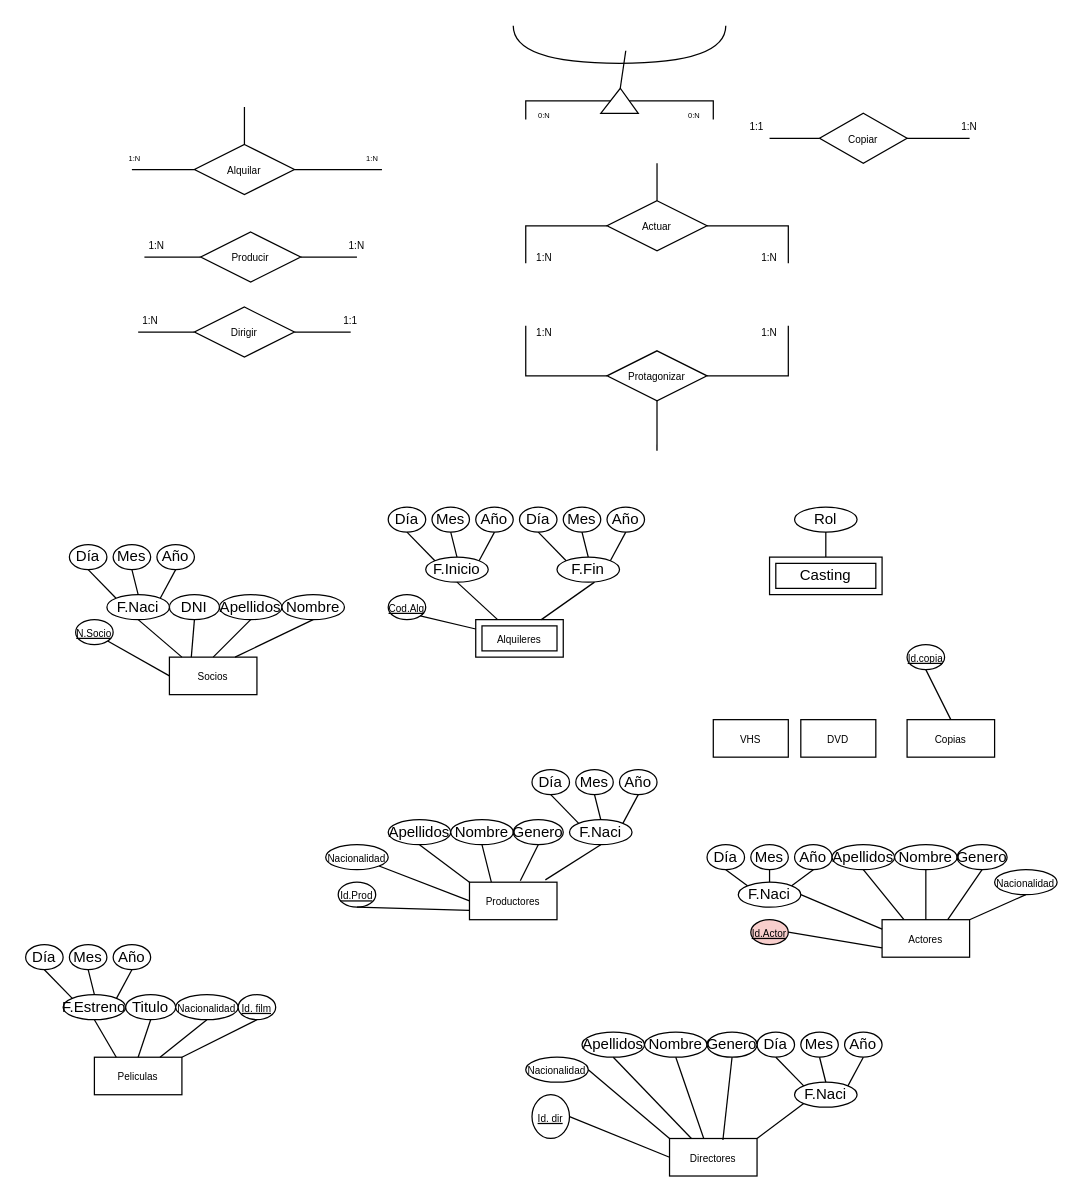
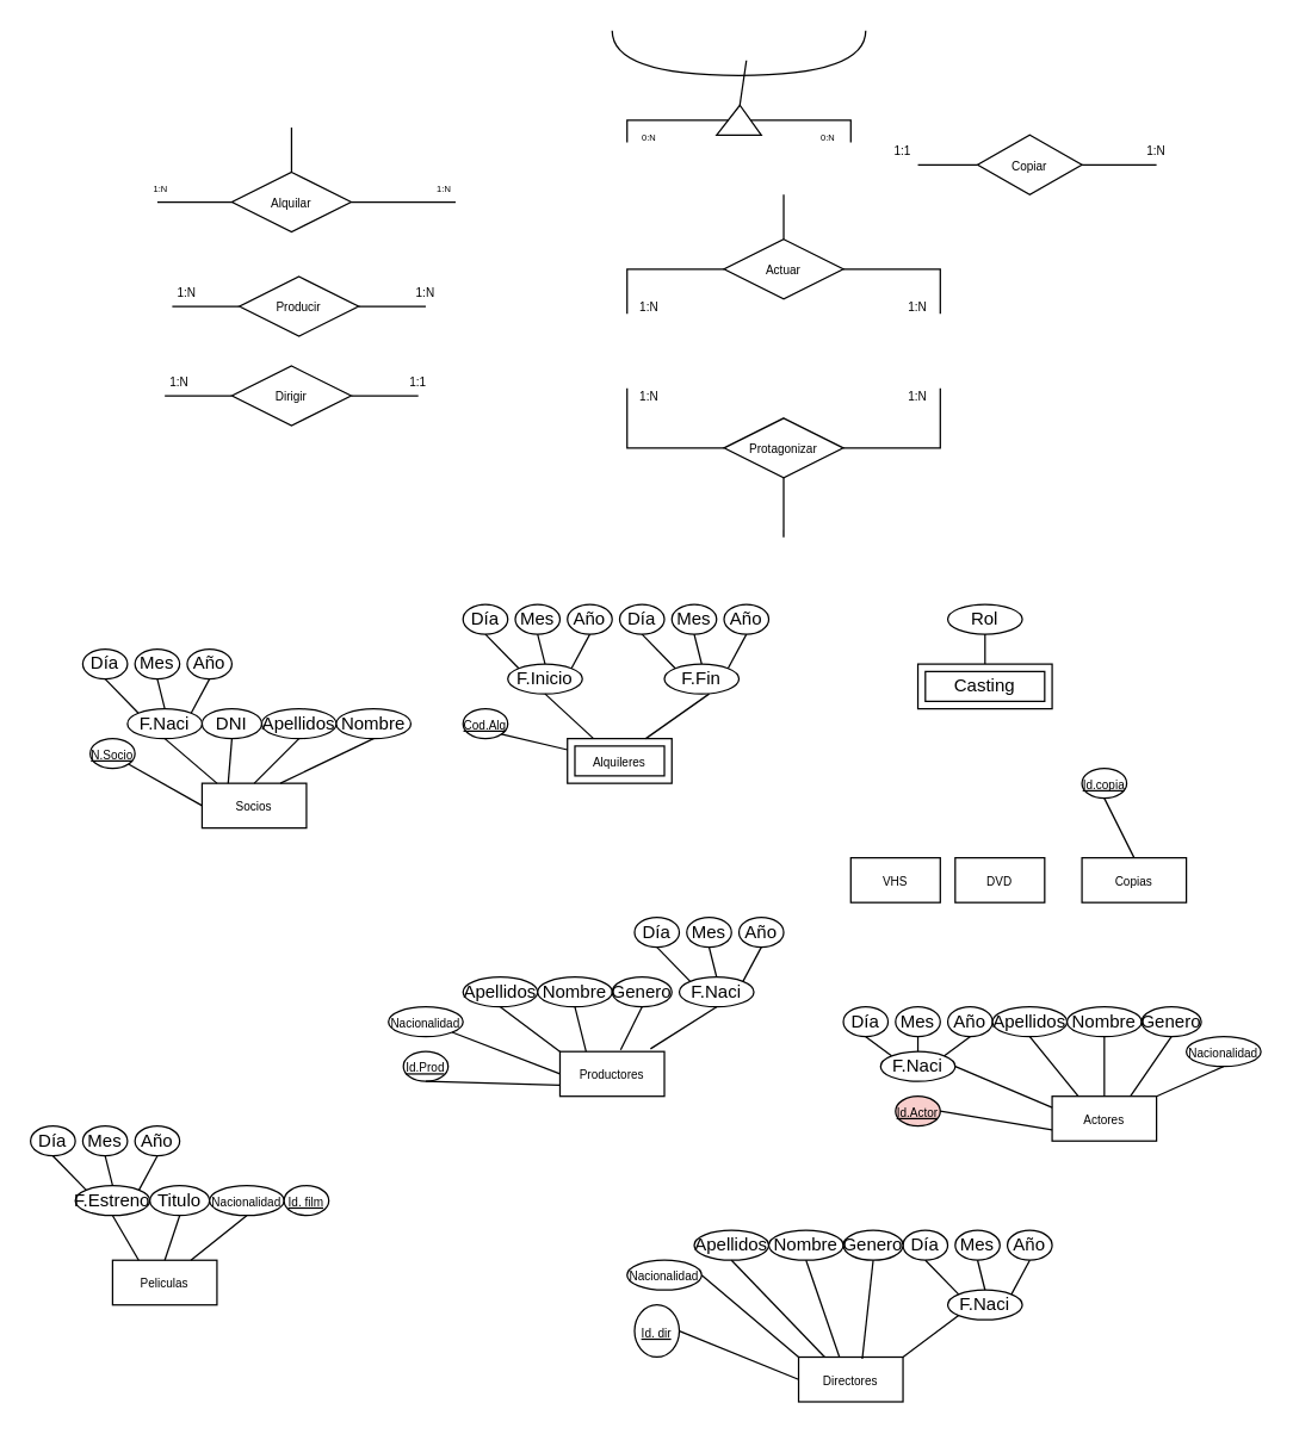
- <mxCell id="153" value="" style="endArrow=none;html=1;rounded=0;exitX=0.5;exitY=1;exitDx=0;exitDy=0;entryX=1;entryY=0;entryDx=0;entryDy=0;" edge="1" parent="1" source="128" target="2"><mxGeometry relative="1" as="geometry"><mxPoint x="245" y="605" as="sourcePoint" /><mxPoint x="405" y="605" as="targetPoint" /></mxGeometry></mxCell>
